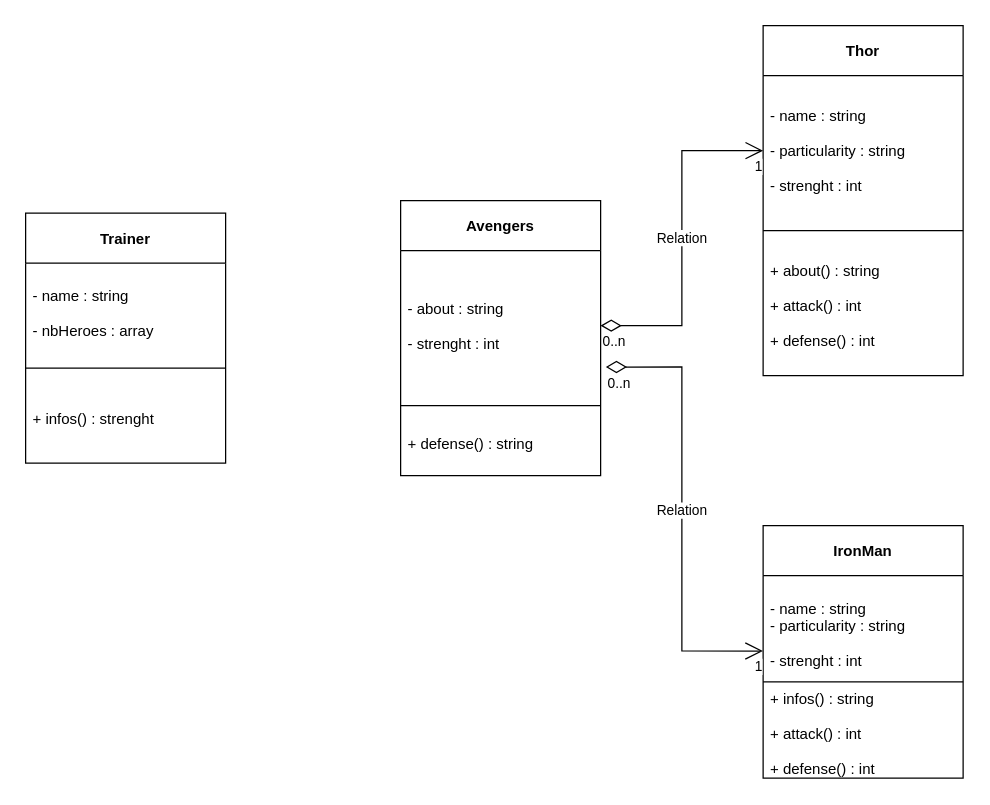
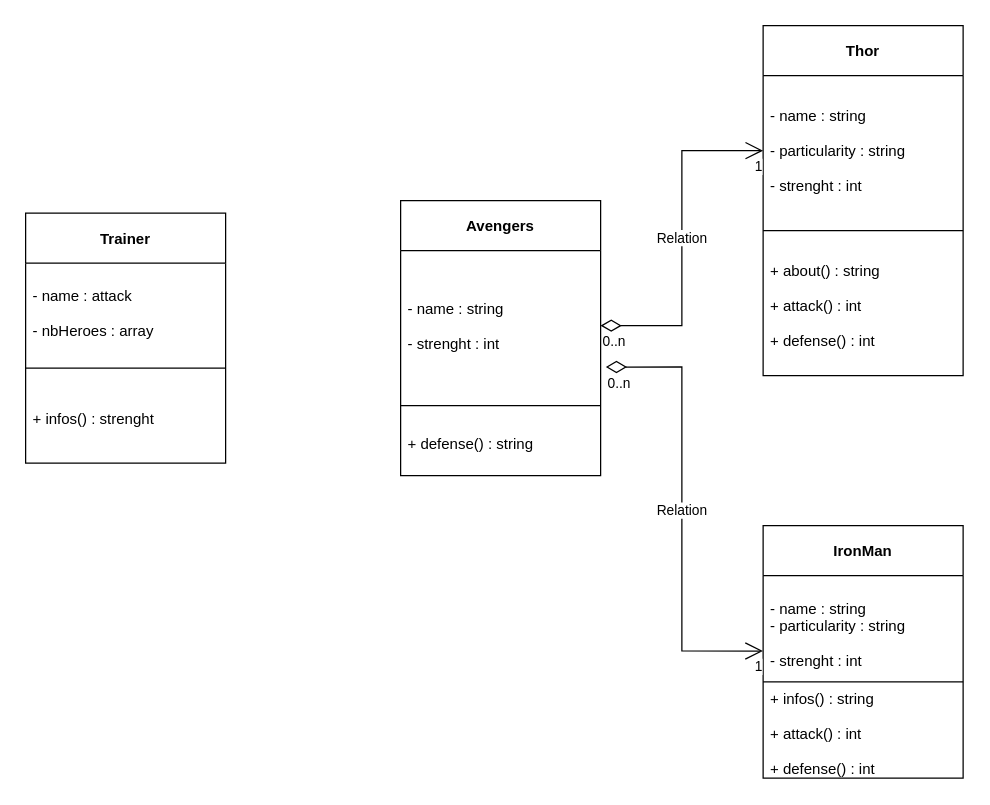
- <mxCell id="11" value="- name : string&#10;&#10;- nbHeroes : array" style="text;strokeColor=none;fillColor=none;align=left;verticalAlign=middle;spacingLeft=4;spacingRight=4;overflow=hidden;rotatable=0;points=[[0,0.5],[1,0.5]];portConstraint=eastwest;" parent="10" vertex="1"><mxGeometry y="40" width="160" height="80" as="geometry" /></mxCell>
+ <mxCell id="11" value="- name : attack&#10;&#10;- nbHeroes : array" style="text;strokeColor=none;fillColor=none;align=left;verticalAlign=middle;spacingLeft=4;spacingRight=4;overflow=hidden;rotatable=0;points=[[0,0.5],[1,0.5]];portConstraint=eastwest;" parent="10" vertex="1"><mxGeometry y="40" width="160" height="80" as="geometry" /></mxCell>
- <mxCell id="3" value="- about : string&#10;&#10;- strenght : int" style="text;strokeColor=none;fillColor=none;align=left;verticalAlign=middle;spacingLeft=4;spacingRight=4;overflow=hidden;rotatable=0;points=[[0,0.5],[1,0.5]];portConstraint=eastwest;" parent="2" vertex="1"><mxGeometry y="40" width="160" height="120" as="geometry" /></mxCell>
+ <mxCell id="3" value="- name : string&#10;&#10;- strenght : int" style="text;strokeColor=none;fillColor=none;align=left;verticalAlign=middle;spacingLeft=4;spacingRight=4;overflow=hidden;rotatable=0;points=[[0,0.5],[1,0.5]];portConstraint=eastwest;" parent="2" vertex="1"><mxGeometry y="40" width="160" height="120" as="geometry" /></mxCell>
